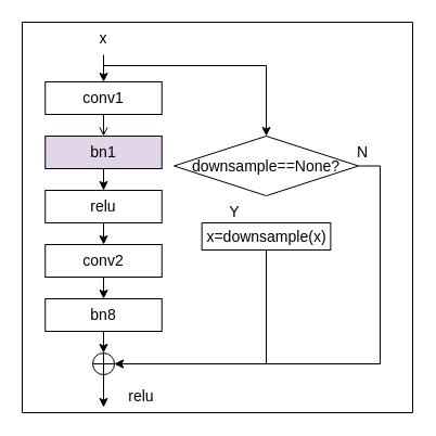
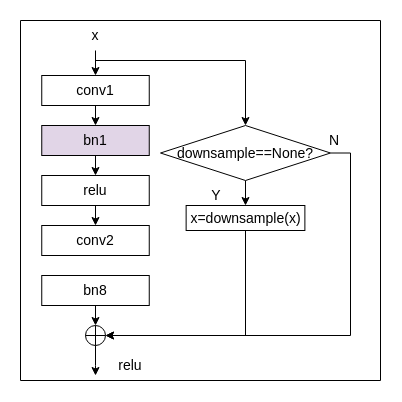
- <mxCell id="3" style="edgeStyle=orthogonalEdgeStyle;rounded=0;orthogonalLoop=1;jettySize=auto;html=1;exitX=0.5;exitY=1;exitDx=0;exitDy=0;entryX=0.5;entryY=0;entryDx=0;entryDy=0;endArrow=open;" edge="1" parent="2" source="5" target="7"><mxGeometry relative="1" as="geometry" /></mxCell>
+ <mxCell id="3" style="edgeStyle=orthogonalEdgeStyle;rounded=0;orthogonalLoop=1;jettySize=auto;html=1;exitX=0.5;exitY=1;exitDx=0;exitDy=0;entryX=0.5;entryY=0;entryDx=0;entryDy=0;" edge="1" parent="2" source="5" target="7"><mxGeometry relative="1" as="geometry" /></mxCell>
+ <mxCell id="21" value="" style="edgeStyle=orthogonalEdgeStyle;rounded=0;orthogonalLoop=1;jettySize=auto;html=1;" edge="1" parent="2" source="23" target="25"><mxGeometry relative="1" as="geometry" /></mxCell>
- <mxCell id="10" style="edgeStyle=orthogonalEdgeStyle;rounded=0;orthogonalLoop=1;jettySize=auto;html=1;exitX=0.5;exitY=1;exitDx=0;exitDy=0;entryX=0.5;entryY=0;entryDx=0;entryDy=0;" edge="1" parent="2" source="11" target="13"><mxGeometry relative="1" as="geometry" /></mxCell>
